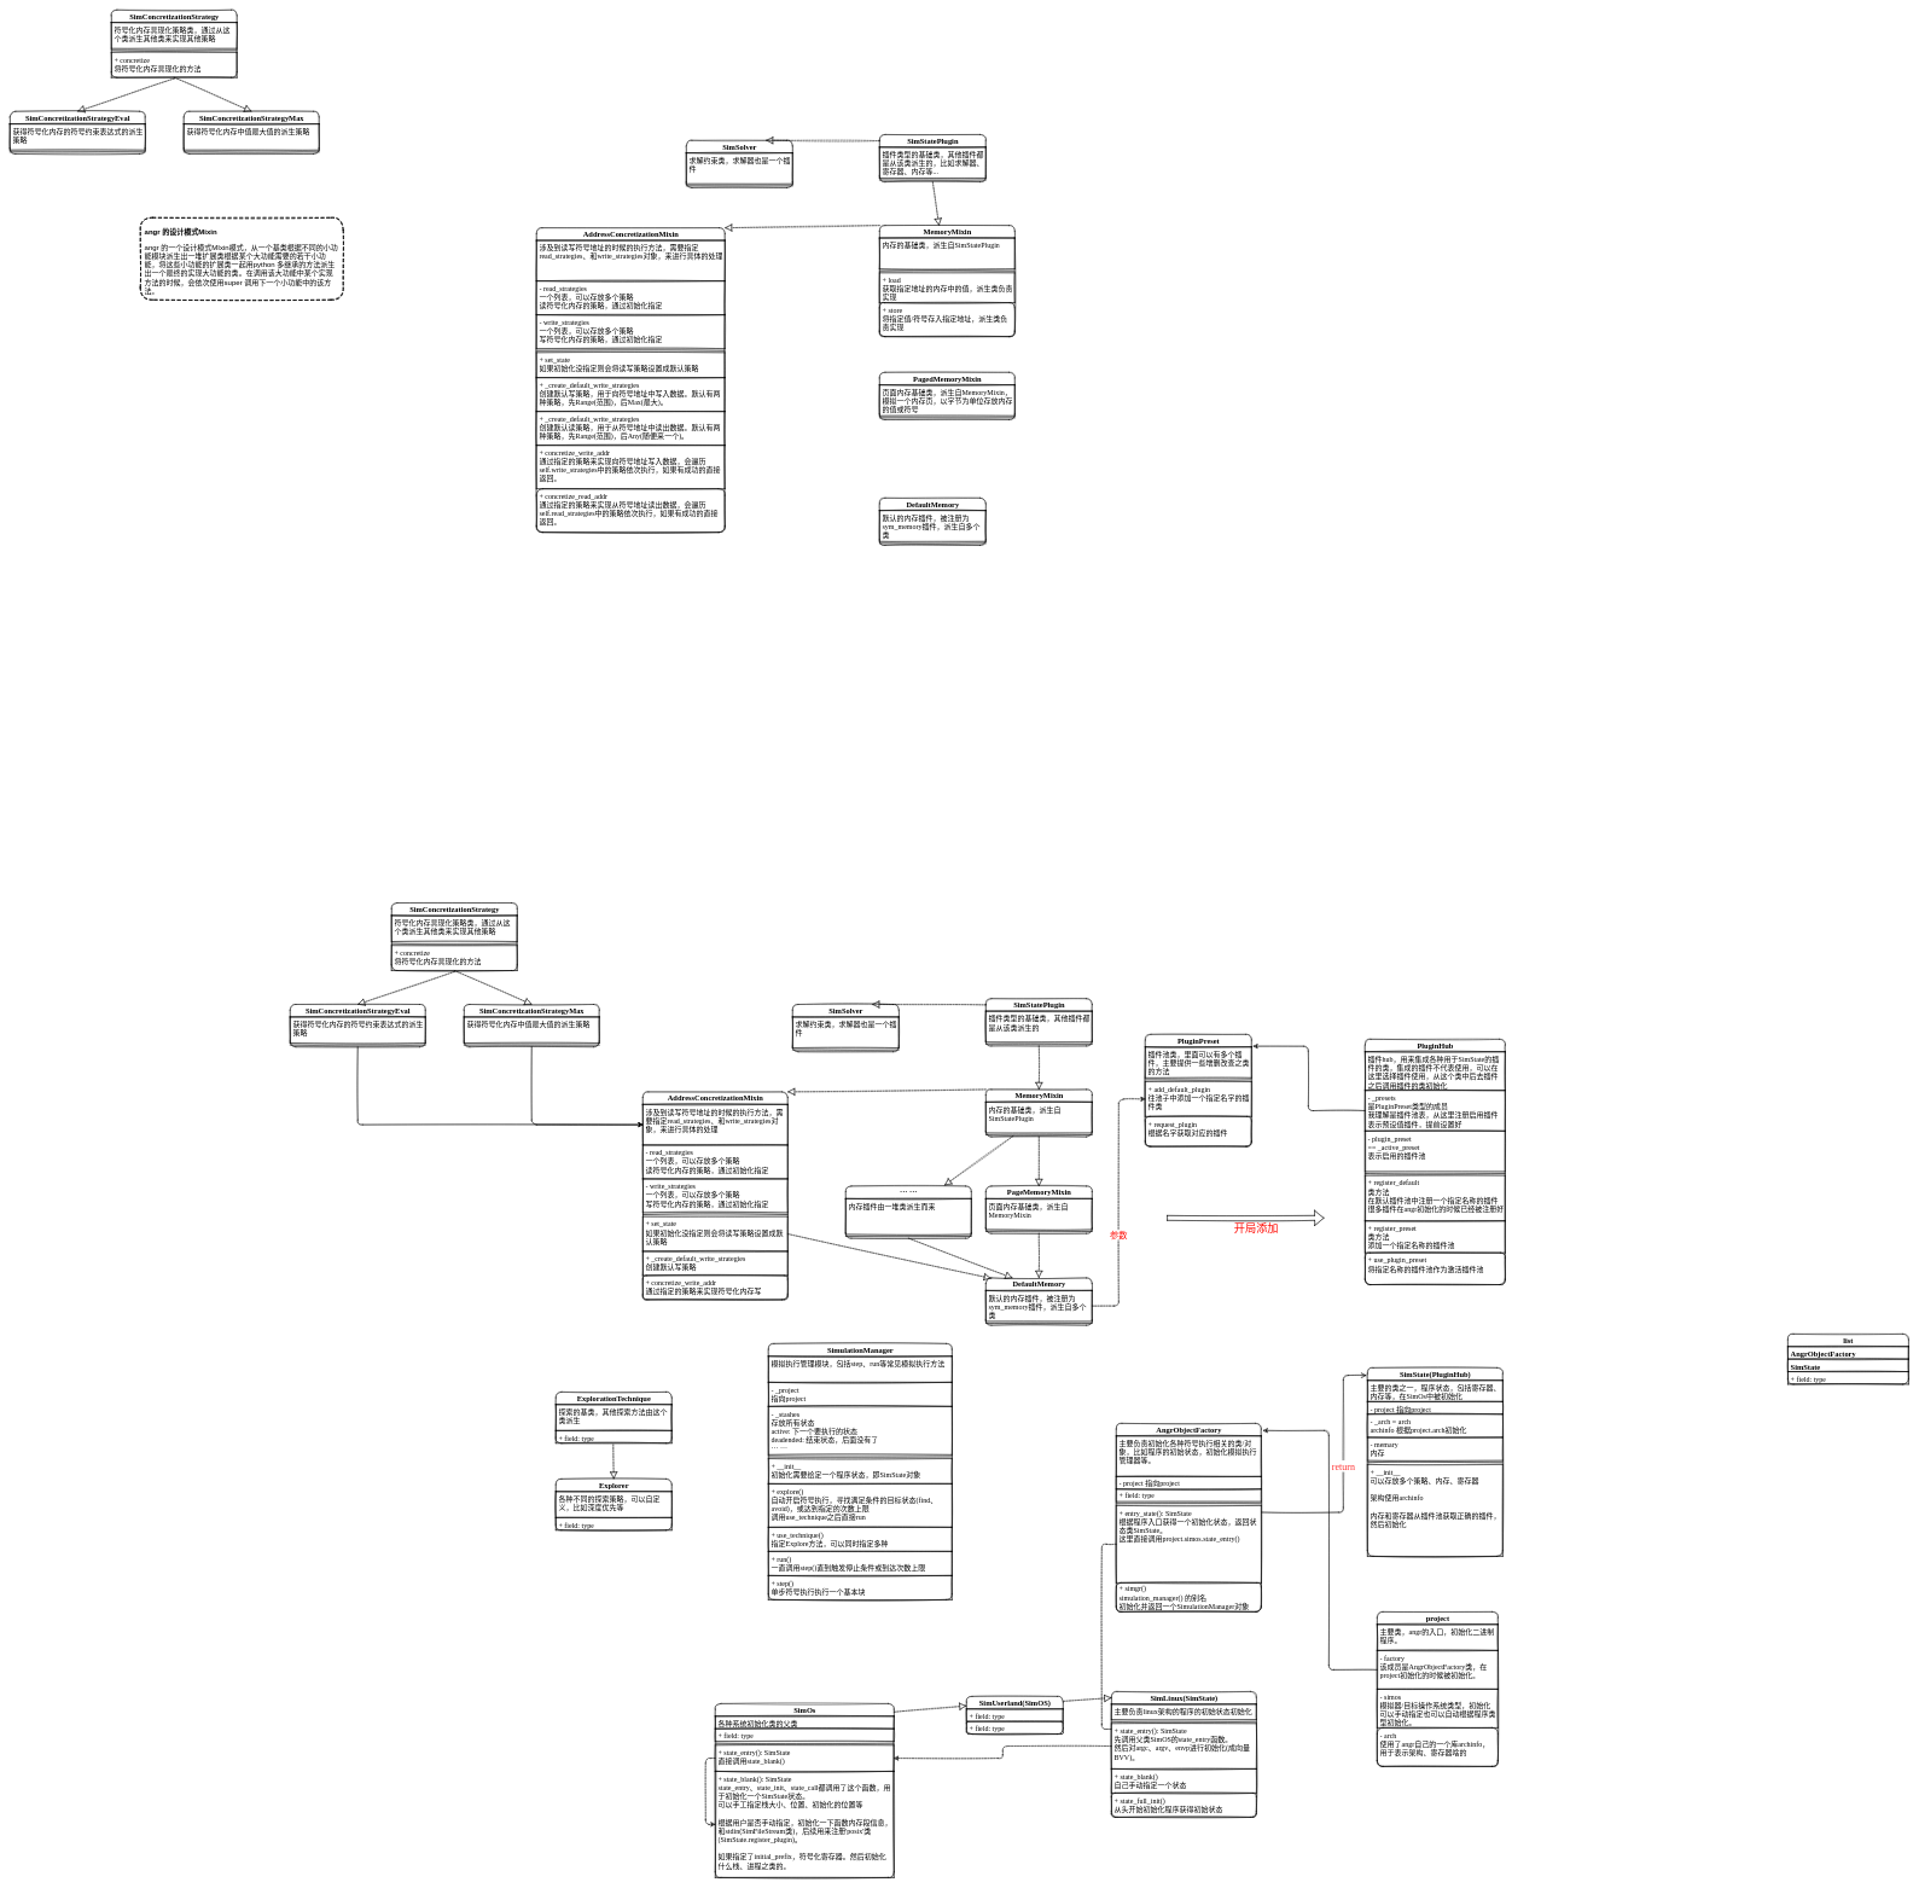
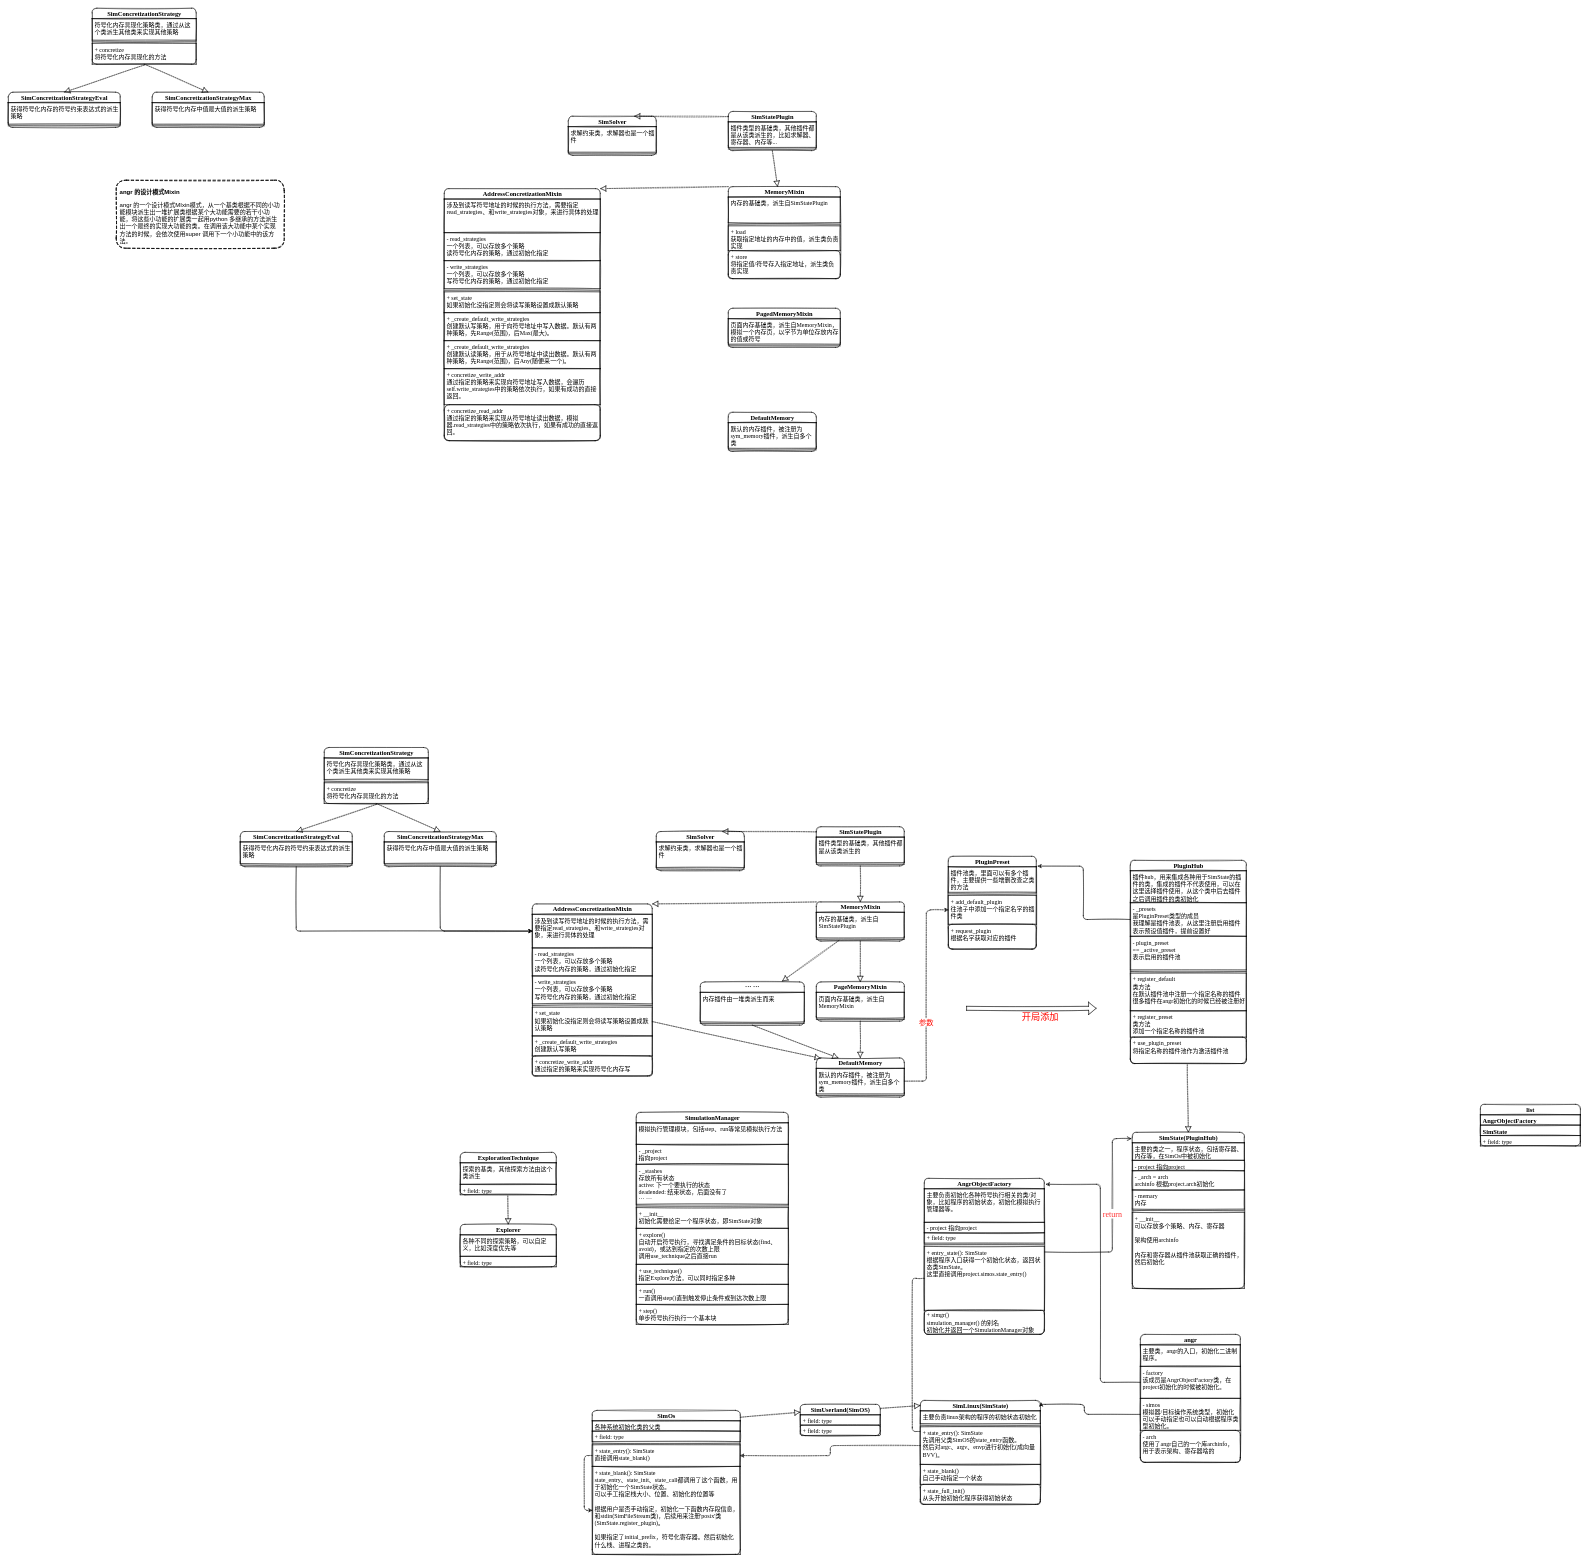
- <mxCell id="160" value="+ concretize_read_addr&lt;br&gt;通过指定的策略来实现从符号地址读出数据，会遍历self.read_strategies中的策略依次执行，如果有成功的直接返回。" style="text;align=left;verticalAlign=top;spacingLeft=4;spacingRight=4;overflow=hidden;rotatable=0;points=[[0,0.5],[1,0.5]];portConstraint=eastwest;shadow=0;glass=0;sketch=1;fontFamily=Comic Sans MS;fontSize=15;html=1;strokeColor=#000000;whiteSpace=wrap;rounded=1;" vertex="1" parent="151"><mxGeometry y="540" width="390" height="90" as="geometry" /></mxCell>
+ <mxCell id="160" value="+ concretize_read_addr&lt;br&gt;通过指定的策略来实现从符号地址读出数据，模拟器.read_strategies中的策略依次执行，如果有成功的直接返回。" style="text;align=left;verticalAlign=top;spacingLeft=4;spacingRight=4;overflow=hidden;rotatable=0;points=[[0,0.5],[1,0.5]];portConstraint=eastwest;shadow=0;glass=0;sketch=1;fontFamily=Comic Sans MS;fontSize=15;html=1;strokeColor=#000000;whiteSpace=wrap;rounded=1;" vertex="1" parent="151"><mxGeometry y="540" width="390" height="90" as="geometry" /></mxCell>
+ <mxCell id="64" value="" style="endArrow=block;dashed=1;endFill=0;endSize=12;html=1;rounded=1;sketch=1;fontFamily=Comic Sans MS;exitX=0.491;exitY=1.048;exitDx=0;exitDy=0;exitPerimeter=0;entryX=0.5;entryY=0;entryDx=0;entryDy=0;" parent="1" source="57" target="15" edge="1"><mxGeometry width="160" relative="1" as="geometry"><mxPoint x="2152.85" y="2880.29" as="sourcePoint" /><mxPoint x="2300" y="2879.996" as="targetPoint" /></mxGeometry></mxCell>
- <mxCell id="2" value="project" style="swimlane;fontStyle=1;childLayout=stackLayout;horizontal=1;startSize=26;horizontalStack=0;resizeParent=1;resizeParentMax=0;resizeLast=0;collapsible=1;marginBottom=0;shadow=0;glass=0;sketch=1;fontFamily=Comic Sans MS;fontSize=16;html=1;swimlaneLine=1;rounded=1;labelBackgroundColor=none;labelBorderColor=none;" parent="1" vertex="1"><mxGeometry x="2850" y="3335" width="250" height="320" as="geometry" /></mxCell>
+ <mxCell id="2" value="angr" style="swimlane;fontStyle=1;childLayout=stackLayout;horizontal=1;startSize=26;horizontalStack=0;resizeParent=1;resizeParentMax=0;resizeLast=0;collapsible=1;marginBottom=0;shadow=0;glass=0;sketch=1;fontFamily=Comic Sans MS;fontSize=16;html=1;swimlaneLine=1;rounded=1;labelBackgroundColor=none;labelBorderColor=none;" parent="1" vertex="1"><mxGeometry x="2850" y="3335" width="250" height="320" as="geometry" /></mxCell>
+ <mxCell id="35" style="edgeStyle=orthogonalEdgeStyle;rounded=1;orthogonalLoop=1;jettySize=auto;html=1;entryX=1.007;entryY=0.023;entryDx=0;entryDy=0;entryPerimeter=0;sketch=1;exitX=0;exitY=0.5;exitDx=0;exitDy=0;" parent="1" source="5" target="29" edge="1"><mxGeometry relative="1" as="geometry"><Array as="points"><mxPoint x="2710" y="3535" /><mxPoint x="2710" y="3510" /></Array></mxGeometry></mxCell>
